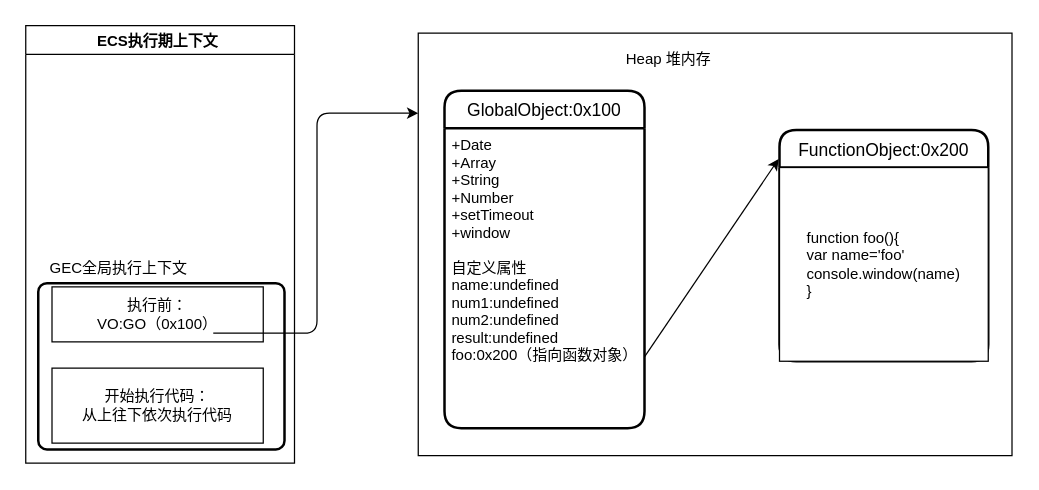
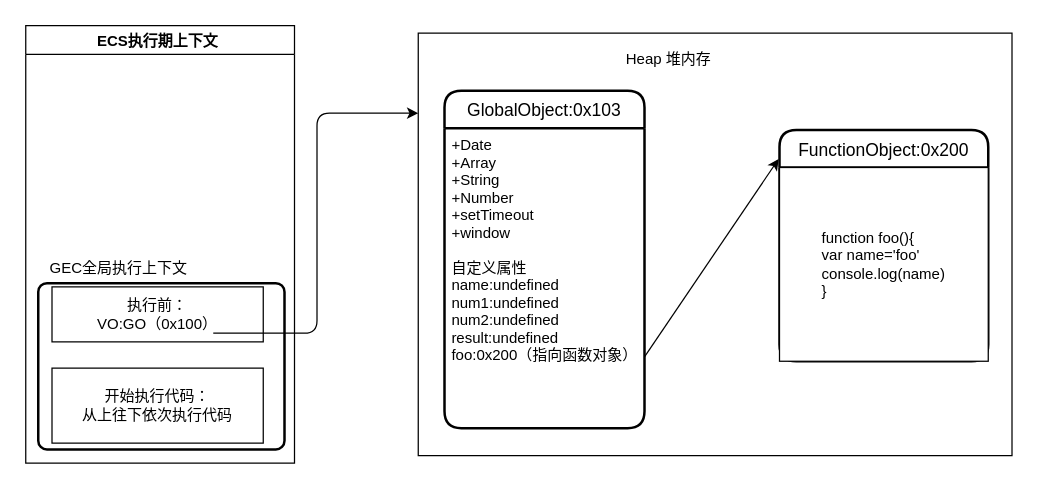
- <mxCell id="12" value="GlobalObject:0x100" style="swimlane;childLayout=stackLayout;horizontal=1;startSize=30;horizontalStack=0;rounded=1;fontSize=14;fontStyle=0;strokeWidth=2;resizeParent=0;resizeLast=1;shadow=0;dashed=0;align=center;" parent="1" vertex="1"><mxGeometry x="355" y="72" width="160" height="270" as="geometry" /></mxCell>
+ <mxCell id="12" value="GlobalObject:0x103" style="swimlane;childLayout=stackLayout;horizontal=1;startSize=30;horizontalStack=0;rounded=1;fontSize=14;fontStyle=0;strokeWidth=2;resizeParent=0;resizeLast=1;shadow=0;dashed=0;align=center;" parent="1" vertex="1"><mxGeometry x="355" y="72" width="160" height="270" as="geometry" /></mxCell>
- <mxCell id="11" value="&lt;div style=&quot;text-align: justify&quot;&gt;&lt;span&gt;function foo(){&lt;/span&gt;&lt;/div&gt;&lt;div style=&quot;text-align: justify&quot;&gt;&lt;span&gt;var name='foo'&lt;/span&gt;&lt;/div&gt;&lt;div style=&quot;text-align: justify&quot;&gt;&lt;span&gt;console.window(name)&lt;/span&gt;&lt;/div&gt;&lt;div style=&quot;text-align: justify&quot;&gt;&lt;span&gt;}&lt;/span&gt;&lt;/div&gt;" style="rounded=0;whiteSpace=wrap;html=1;align=center;" parent="10" vertex="1"><mxGeometry y="30" width="167" height="155" as="geometry" /></mxCell>
+ <mxCell id="11" value="&lt;div style=&quot;text-align: justify&quot;&gt;&lt;span&gt;function foo(){&lt;/span&gt;&lt;/div&gt;&lt;div style=&quot;text-align: justify&quot;&gt;&lt;span&gt;var name='foo'&lt;/span&gt;&lt;/div&gt;&lt;div style=&quot;text-align: justify&quot;&gt;&lt;span&gt;console.log(name)&lt;/span&gt;&lt;/div&gt;&lt;div style=&quot;text-align: justify&quot;&gt;&lt;span&gt;}&lt;/span&gt;&lt;/div&gt;" style="rounded=0;whiteSpace=wrap;html=1;align=center;" parent="10" vertex="1"><mxGeometry y="30" width="167" height="155" as="geometry" /></mxCell>
